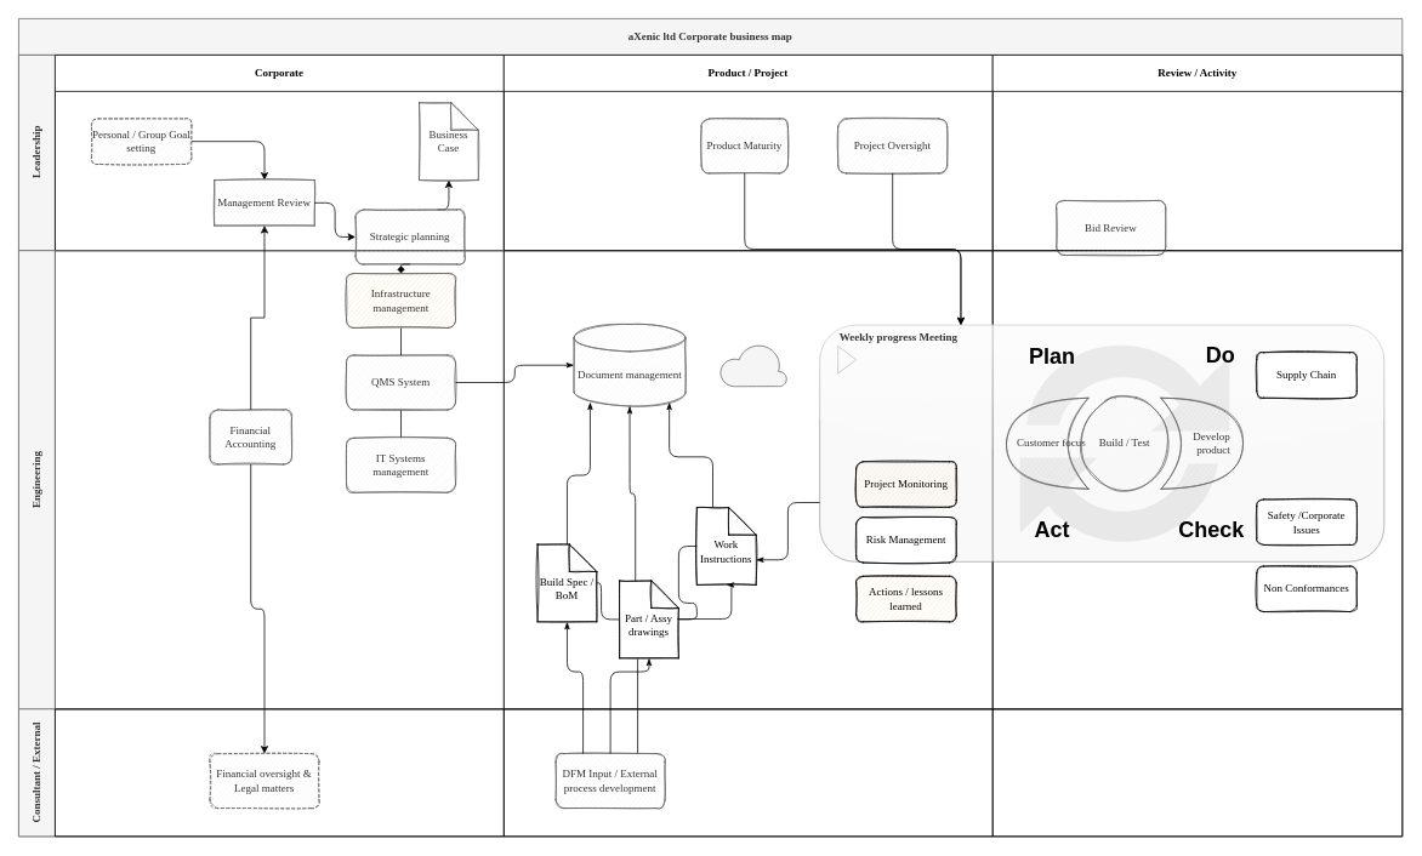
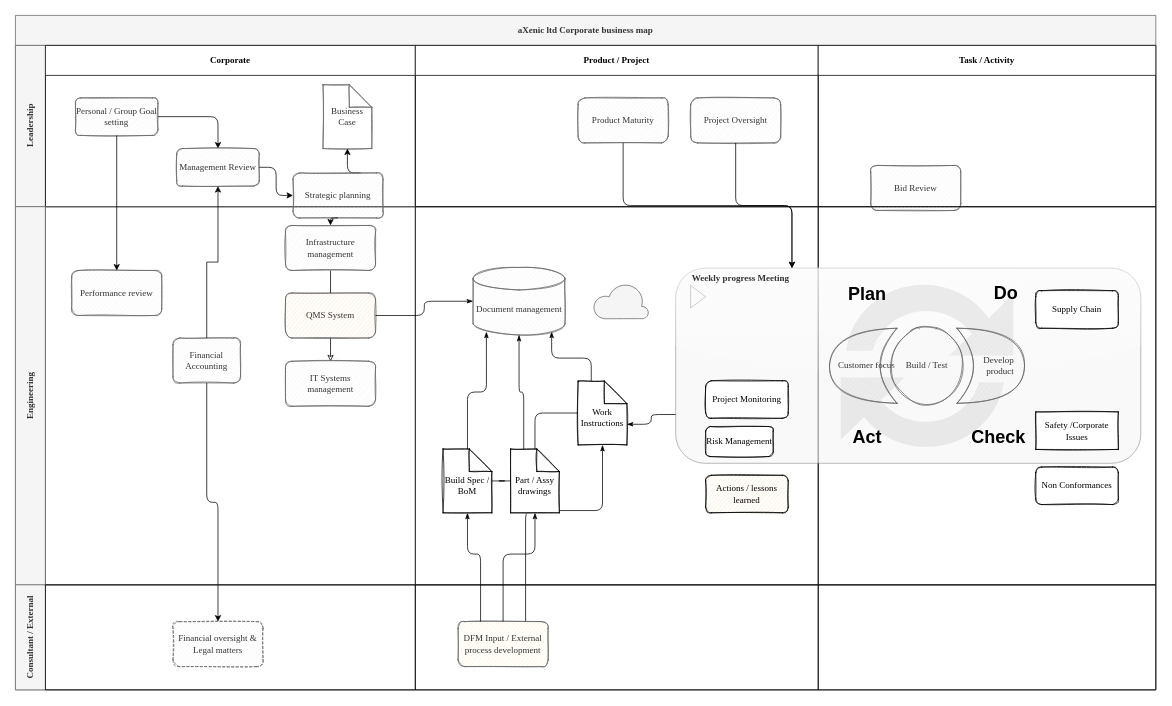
- <mxCell id="15" value="Review / Activity" style="swimlane;connectable=0;startSize=40;html=1;whiteSpace=wrap;collapsible=0;recursiveResize=0;expand=0;pointerEvents=0;fontFamily=Tahoma;sketch=0;" vertex="1" parent="3"><mxGeometry x="1070" width="450" height="215" as="geometry" /></mxCell>
+ <mxCell id="15" value="Task / Activity" style="swimlane;connectable=0;startSize=40;html=1;whiteSpace=wrap;collapsible=0;recursiveResize=0;expand=0;pointerEvents=0;fontFamily=Tahoma;sketch=0;" vertex="1" parent="3"><mxGeometry x="1070" width="450" height="215" as="geometry" /></mxCell>
- <mxCell id="5" value="Personal / Group Goal setting" style="rounded=1;whiteSpace=wrap;html=1;fontFamily=Tahoma;sketch=1;fillColor=#f5f5f5;strokeColor=#666666;fontColor=#333333;dashed=1;" vertex="1" parent="4"><mxGeometry x="40" y="70" width="110" height="50" as="geometry" /></mxCell>
+ <mxCell id="5" value="Personal / Group Goal setting" style="rounded=1;whiteSpace=wrap;html=1;fontFamily=Tahoma;sketch=1;fillColor=#f5f5f5;strokeColor=#666666;fontColor=#333333;" vertex="1" parent="4"><mxGeometry x="40" y="70" width="110" height="50" as="geometry" /></mxCell>
- <mxCell id="8" value="Business Case" style="shape=note;whiteSpace=wrap;html=1;backgroundOutline=1;darkOpacity=0.05;rounded=1;fontFamily=Tahoma;shadow=0;sketch=1;strokeColor=#666666;fontColor=#333333;" vertex="1" parent="4"><mxGeometry x="400" y="52.5" width="65" height="85" as="geometry" /></mxCell>
+ <mxCell id="8" value="Business Case" style="shape=note;whiteSpace=wrap;html=1;backgroundOutline=1;darkOpacity=0.05;rounded=1;fontFamily=Tahoma;shadow=0;sketch=1;strokeColor=#666666;fontColor=#333333;" vertex="1" parent="4"><mxGeometry x="370" y="52.5" width="65" height="85" as="geometry" /></mxCell>
- <mxCell id="13" value="Product Maturity" style="rounded=1;whiteSpace=wrap;html=1;fontFamily=Tahoma;sketch=1;fillColor=#f5f5f5;strokeColor=#666666;fontColor=#333333;" vertex="1" parent="12"><mxGeometry x="217" y="70" width="95" height="60" as="geometry" /></mxCell>
+ <mxCell id="13" value="Product Maturity" style="rounded=1;whiteSpace=wrap;html=1;fontFamily=Tahoma;sketch=1;fillColor=#f5f5f5;strokeColor=#666666;fontColor=#333333;" vertex="1" parent="12"><mxGeometry x="217" y="70" width="120" height="60" as="geometry" /></mxCell>
- <mxCell id="7" value="Management Review" style="whiteSpace=wrap;html=1;fontFamily=Tahoma;sketch=1;fillColor=#f5f5f5;strokeColor=#666666;fontColor=#333333;rounded=0;" vertex="1" parent="4"><mxGeometry x="175" y="137.5" width="110" height="50" as="geometry" /></mxCell>
+ <mxCell id="7" value="Management Review" style="rounded=1;whiteSpace=wrap;html=1;fontFamily=Tahoma;sketch=1;fillColor=#f5f5f5;strokeColor=#666666;fontColor=#333333;" vertex="1" parent="4"><mxGeometry x="175" y="137.5" width="110" height="50" as="geometry" /></mxCell>
+ <mxCell id="47" value="" style="edgeStyle=orthogonalEdgeStyle;rounded=0;orthogonalLoop=1;jettySize=auto;html=1;fontFamily=Tahoma;sketch=0;" edge="1" parent="2" source="5" target="20"><mxGeometry relative="1" as="geometry" /></mxCell>
- <mxCell id="49" style="edgeStyle=orthogonalEdgeStyle;rounded=1;sketch=0;orthogonalLoop=1;jettySize=auto;html=1;exitX=0.5;exitY=1;exitDx=0;exitDy=0;entryX=0.5;entryY=0;entryDx=0;entryDy=0;fontFamily=Tahoma;endArrow=diamond;" edge="1" parent="2" source="11" target="25"><mxGeometry relative="1" as="geometry" /></mxCell>
+ <mxCell id="49" style="edgeStyle=orthogonalEdgeStyle;rounded=1;sketch=0;orthogonalLoop=1;jettySize=auto;html=1;exitX=0.5;exitY=1;exitDx=0;exitDy=0;entryX=0.5;entryY=0;entryDx=0;entryDy=0;fontFamily=Tahoma;" edge="1" parent="2" source="11" target="25"><mxGeometry relative="1" as="geometry" /></mxCell>
- <mxCell id="25" value="Infrastructure management" style="whiteSpace=wrap;html=1;rounded=1;fontFamily=Tahoma;sketch=1;fillColor=#ffe6cc;strokeColor=#666666;fontColor=#333333;" vertex="1" parent="18"><mxGeometry x="320" y="25" width="120" height="60" as="geometry" /></mxCell>
+ <mxCell id="25" value="Infrastructure management" style="whiteSpace=wrap;html=1;rounded=1;fontFamily=Tahoma;sketch=1;fillColor=#f5f5f5;strokeColor=#666666;fontColor=#333333;" vertex="1" parent="18"><mxGeometry x="320" y="25" width="120" height="60" as="geometry" /></mxCell>
+ <mxCell id="20" value="Performance review" style="whiteSpace=wrap;html=1;rounded=1;fontFamily=Tahoma;sketch=1;fillColor=#f5f5f5;strokeColor=#666666;fontColor=#333333;" vertex="1" parent="18"><mxGeometry x="35" y="85" width="120" height="60" as="geometry" /></mxCell>
- <mxCell id="22" value="QMS System" style="whiteSpace=wrap;html=1;rounded=1;fontFamily=Tahoma;sketch=1;fillColor=#f5f5f5;strokeColor=#666666;fontColor=#333333;" vertex="1" parent="18"><mxGeometry x="320" y="115" width="120" height="60" as="geometry" /></mxCell>
+ <mxCell id="22" value="QMS System" style="whiteSpace=wrap;html=1;rounded=1;fontFamily=Tahoma;sketch=1;fillColor=#ffe6cc;strokeColor=#666666;fontColor=#333333;" vertex="1" parent="18"><mxGeometry x="320" y="115" width="120" height="60" as="geometry" /></mxCell>
- <mxCell id="21" style="edgeStyle=orthogonalEdgeStyle;rounded=1;sketch=0;orthogonalLoop=1;jettySize=auto;html=1;exitX=0.5;exitY=1;exitDx=0;exitDy=0;entryX=0.5;entryY=0;entryDx=0;entryDy=0;fontFamily=Tahoma;endArrow=none;endFill=0;" edge="1" parent="18" source="22" target="23"><mxGeometry relative="1" as="geometry" /></mxCell>
+ <mxCell id="21" style="edgeStyle=orthogonalEdgeStyle;rounded=1;sketch=0;orthogonalLoop=1;jettySize=auto;html=1;exitX=0.5;exitY=1;exitDx=0;exitDy=0;entryX=0.5;entryY=0;entryDx=0;entryDy=0;fontFamily=Tahoma;endArrow=classic;endFill=0;" edge="1" parent="18" source="22" target="23"><mxGeometry relative="1" as="geometry" /></mxCell>
- <mxCell id="69" value="Project Monitoring" style="rounded=1;whiteSpace=wrap;html=1;fontFamily=Tahoma;sketch=1;fillColor=#ffe6cc;" vertex="1" parent="1"><mxGeometry x="940" y="507" width="110" height="50" as="geometry" /></mxCell>
+ <mxCell id="69" value="Project Monitoring" style="rounded=1;whiteSpace=wrap;html=1;fontFamily=Tahoma;sketch=1;" vertex="1" parent="1"><mxGeometry x="940" y="507" width="110" height="50" as="geometry" /></mxCell>
- <mxCell id="71" value="Safety /Corporate Issues" style="rounded=1;whiteSpace=wrap;html=1;fontFamily=Tahoma;sketch=1;" vertex="1" parent="1"><mxGeometry x="1380" y="548.5" width="110" height="50" as="geometry" /></mxCell>
+ <mxCell id="71" value="Safety /Corporate Issues" style="whiteSpace=wrap;html=1;fontFamily=Tahoma;sketch=1;rounded=0;" vertex="1" parent="1"><mxGeometry x="1380" y="548.5" width="110" height="50" as="geometry" /></mxCell>
- <mxCell id="68" value="Risk Management" style="rounded=1;whiteSpace=wrap;html=1;fontFamily=Tahoma;sketch=1;" vertex="1" parent="1"><mxGeometry x="940" y="568" width="110" height="50" as="geometry" /></mxCell>
+ <mxCell id="68" value="Risk Management" style="rounded=1;whiteSpace=wrap;html=1;fontFamily=Tahoma;sketch=1;" vertex="1" parent="1"><mxGeometry x="940" y="568" width="90" height="40" as="geometry" /></mxCell>
- <mxCell id="28" value="Work Instructions" style="shape=note;whiteSpace=wrap;html=1;backgroundOutline=1;darkOpacity=0.05;rounded=1;fontFamily=Tahoma;shadow=0;sketch=1;spacingTop=12;" vertex="1" parent="26"><mxGeometry x="212" y="282.5" width="65" height="85" as="geometry" /></mxCell>
+ <mxCell id="28" value="Work Instructions" style="shape=note;whiteSpace=wrap;html=1;backgroundOutline=1;darkOpacity=0.05;rounded=1;fontFamily=Tahoma;shadow=0;sketch=1;spacingTop=12;" vertex="1" parent="26"><mxGeometry x="217" y="232.5" width="65" height="85" as="geometry" /></mxCell>
- <mxCell id="65" value="Part / Assy drawings" style="shape=note;whiteSpace=wrap;html=1;backgroundOutline=1;darkOpacity=0.05;rounded=1;fontFamily=Tahoma;shadow=0;sketch=1;spacingTop=12;" vertex="1" parent="1"><mxGeometry x="680" y="638" width="65" height="85" as="geometry" /></mxCell>
+ <mxCell id="65" value="Part / Assy drawings" style="shape=note;whiteSpace=wrap;html=1;backgroundOutline=1;darkOpacity=0.05;rounded=1;fontFamily=Tahoma;shadow=0;sketch=1;spacingTop=12;" vertex="1" parent="1"><mxGeometry x="680" y="598" width="65" height="85" as="geometry" /></mxCell>
- <mxCell id="57" value="DFM Input / External process development" style="whiteSpace=wrap;html=1;rounded=1;fontFamily=Tahoma;sketch=1;fillColor=#f5f5f5;strokeColor=#666666;fontColor=#333333;" vertex="1" parent="56"><mxGeometry x="57" y="49" width="120" height="60" as="geometry" /></mxCell>
+ <mxCell id="57" value="DFM Input / External process development" style="whiteSpace=wrap;html=1;rounded=1;fontFamily=Tahoma;sketch=1;fillColor=#fff2cc;strokeColor=#666666;fontColor=#333333;" vertex="1" parent="56"><mxGeometry x="57" y="49" width="120" height="60" as="geometry" /></mxCell>
